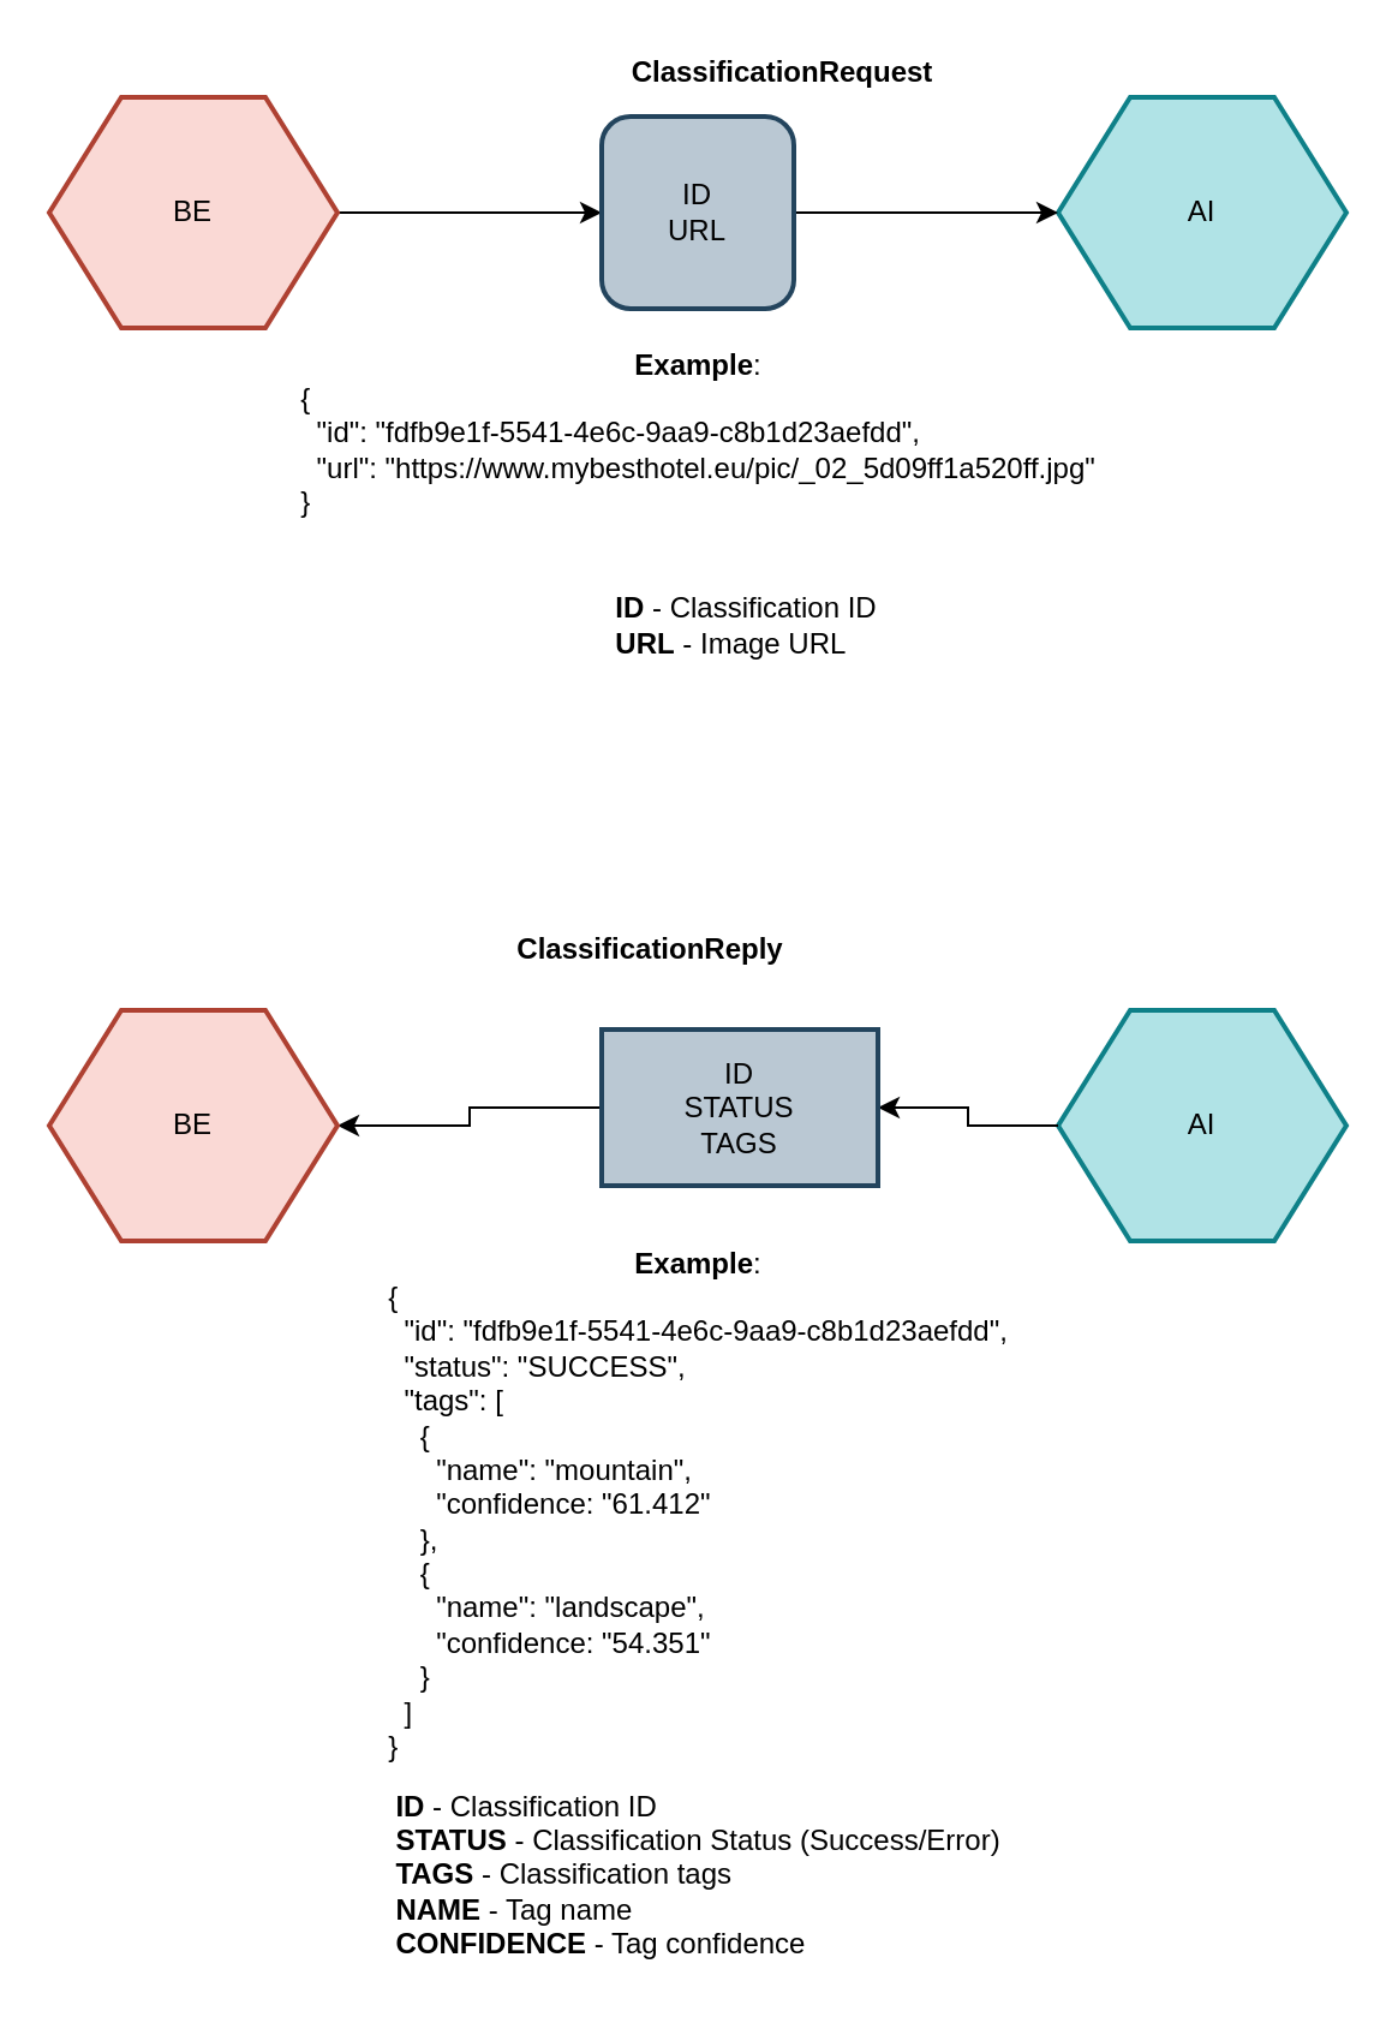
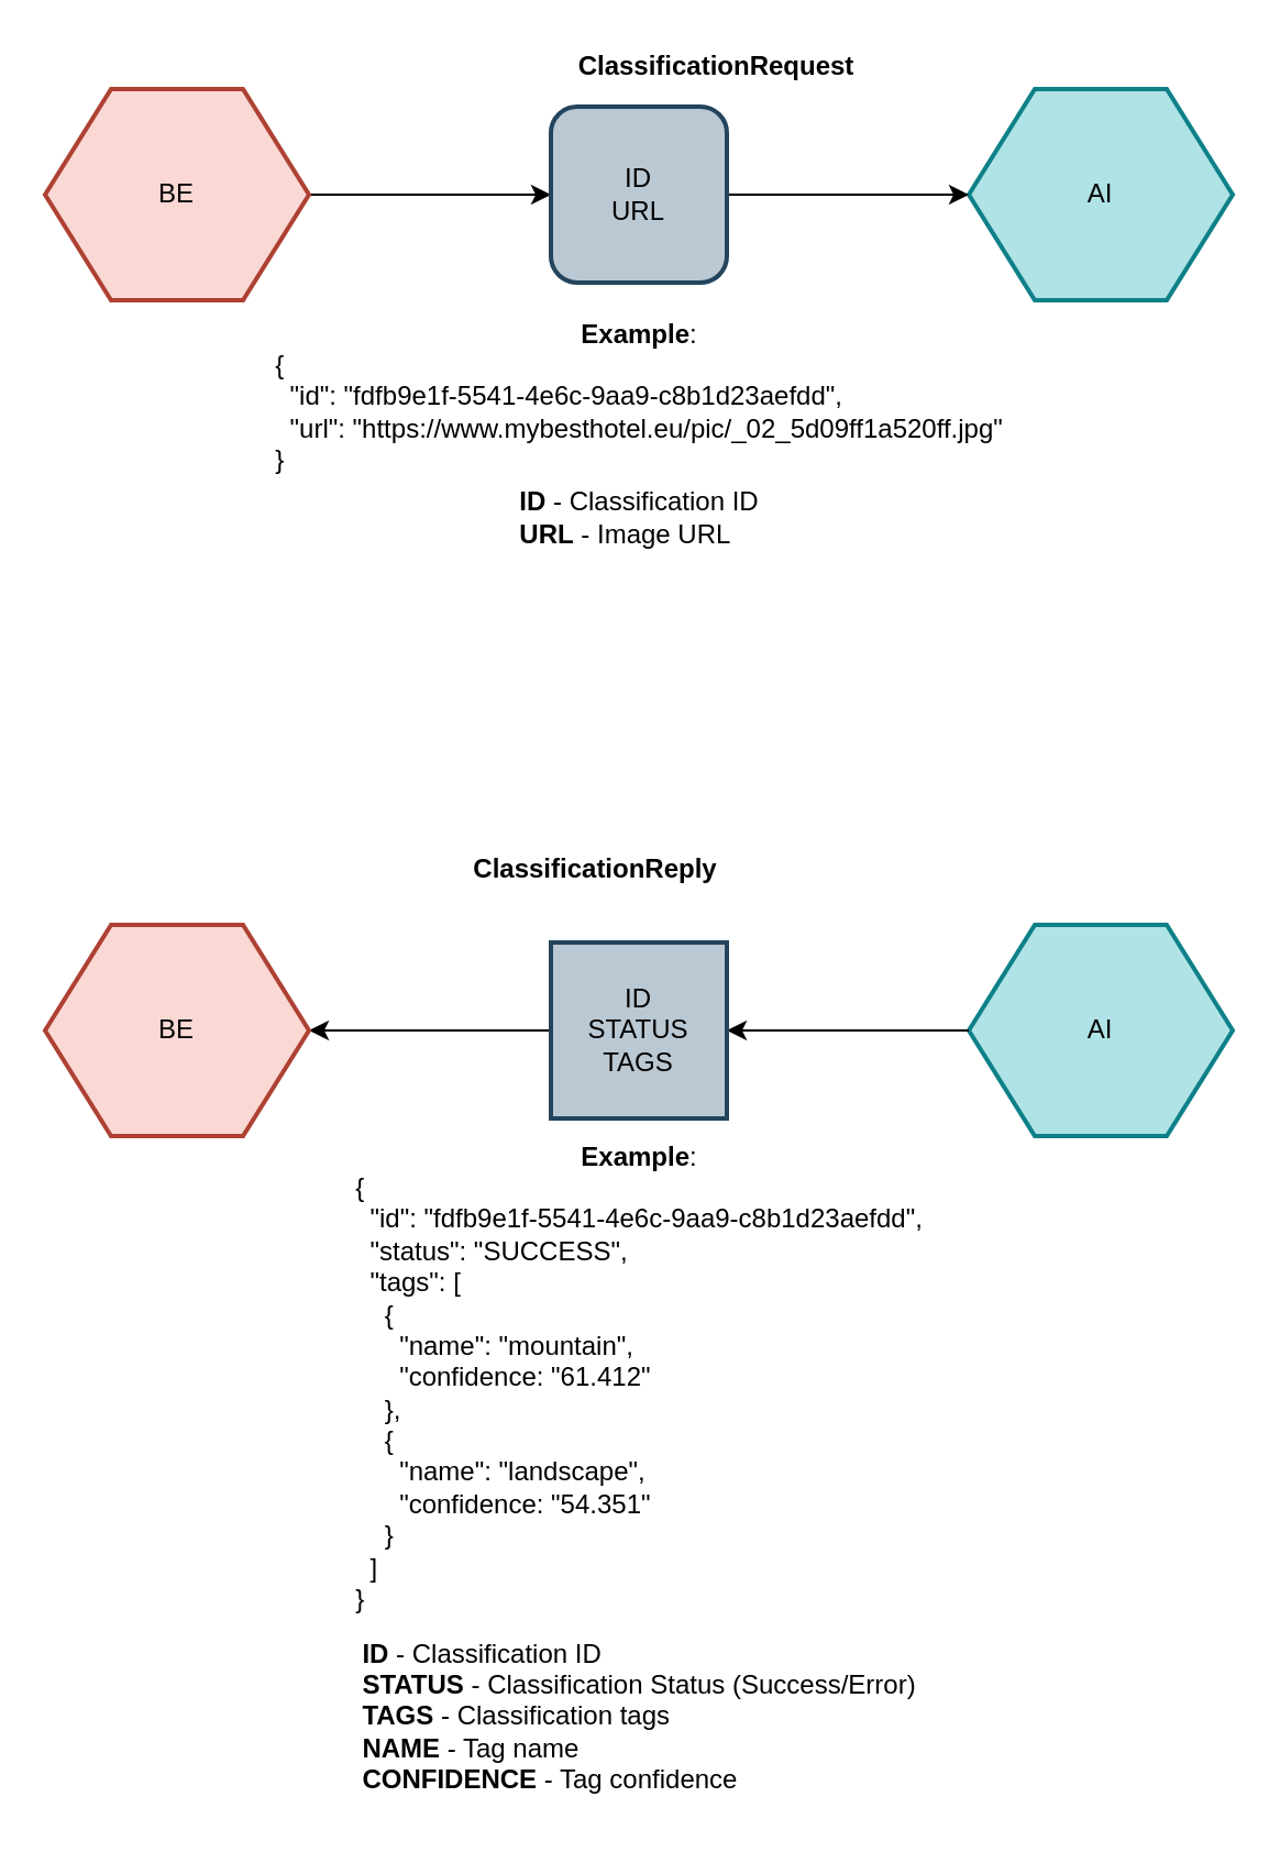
- <mxCell id="8" value="&lt;div style=&quot;text-align: justify&quot;&gt;&lt;b&gt;ID&lt;/b&gt; - Classification ID&lt;/div&gt;&lt;div style=&quot;text-align: justify&quot;&gt;&lt;b&gt;URL&lt;/b&gt; - Image URL&lt;/div&gt;" style="text;html=1;align=center;verticalAlign=middle;resizable=0;points=[];autosize=1;" vertex="1" parent="1"><mxGeometry x="250" y="245" width="120" height="30" as="geometry" /></mxCell>
+ <mxCell id="8" value="&lt;div style=&quot;text-align: justify&quot;&gt;&lt;b&gt;ID&lt;/b&gt; - Classification ID&lt;/div&gt;&lt;div style=&quot;text-align: justify&quot;&gt;&lt;b&gt;URL&lt;/b&gt; - Image URL&lt;/div&gt;" style="text;html=1;align=center;verticalAlign=middle;resizable=0;points=[];autosize=1;" vertex="1" parent="1"><mxGeometry x="230" y="220" width="120" height="30" as="geometry" /></mxCell>
- <mxCell id="14" value="ID&lt;br&gt;STATUS&lt;br&gt;TAGS" style="whiteSpace=wrap;html=1;aspect=fixed;strokeWidth=2;fillColor=#bac8d3;strokeColor=#23445d;" vertex="1" parent="1"><mxGeometry x="250" y="428" width="115" height="65" as="geometry" /></mxCell>
+ <mxCell id="14" value="ID&lt;br&gt;STATUS&lt;br&gt;TAGS" style="whiteSpace=wrap;html=1;aspect=fixed;strokeWidth=2;fillColor=#bac8d3;strokeColor=#23445d;" vertex="1" parent="1"><mxGeometry x="250" y="428" width="80" height="80" as="geometry" /></mxCell>
